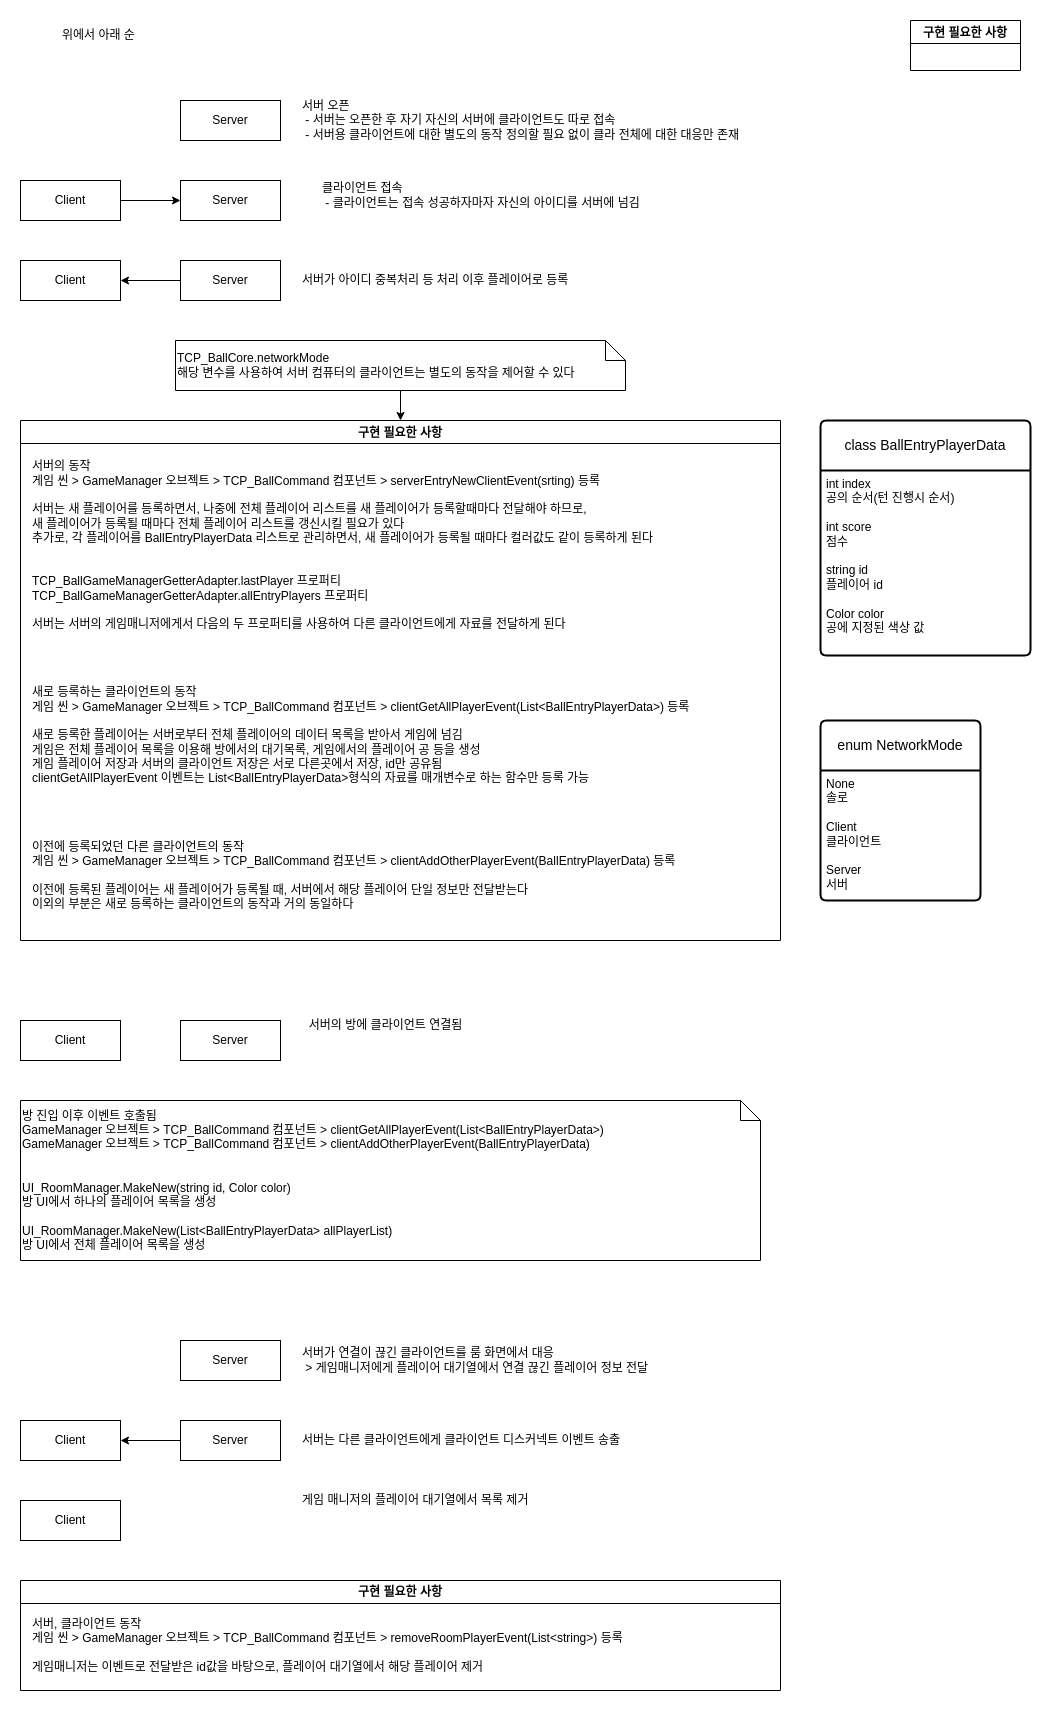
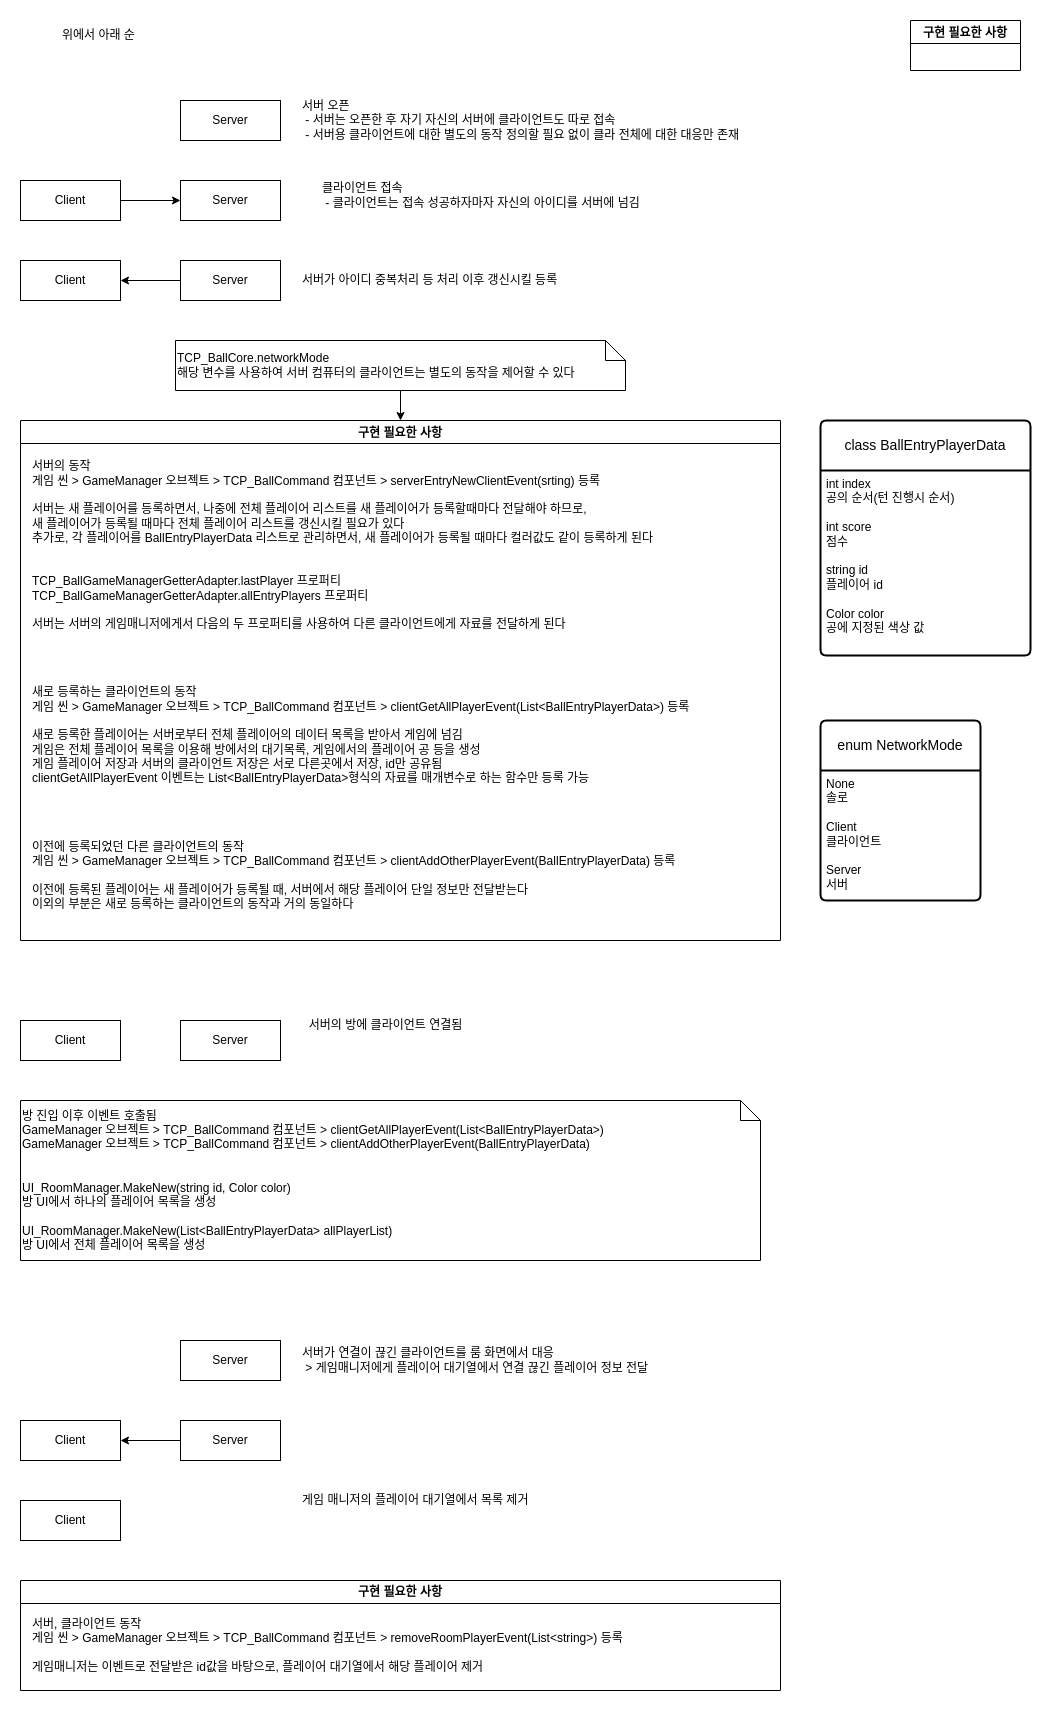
- <mxCell id="12" value="서버가 아이디 중복처리 등 처리 이후 플레이어로 등록" style="text;html=1;align=left;verticalAlign=middle;resizable=0;points=[];autosize=1;strokeColor=none;fillColor=none;" parent="1" vertex="1"><mxGeometry x="300" y="265" width="310" height="30" as="geometry" /></mxCell>
+ <mxCell id="12" value="서버가 아이디 중복처리 등 처리 이후 갱신시킬 등록" style="text;html=1;align=left;verticalAlign=middle;resizable=0;points=[];autosize=1;strokeColor=none;fillColor=none;" parent="1" vertex="1"><mxGeometry x="300" y="265" width="310" height="30" as="geometry" /></mxCell>
- <mxCell id="33" value="서버는 다른 클라이언트에게 클라이언트 디스커넥트 이벤트 송출" style="text;html=1;align=left;verticalAlign=middle;resizable=0;points=[];autosize=1;strokeColor=none;fillColor=none;" vertex="1" parent="1"><mxGeometry x="300" y="1425" width="370" height="30" as="geometry" /></mxCell>
